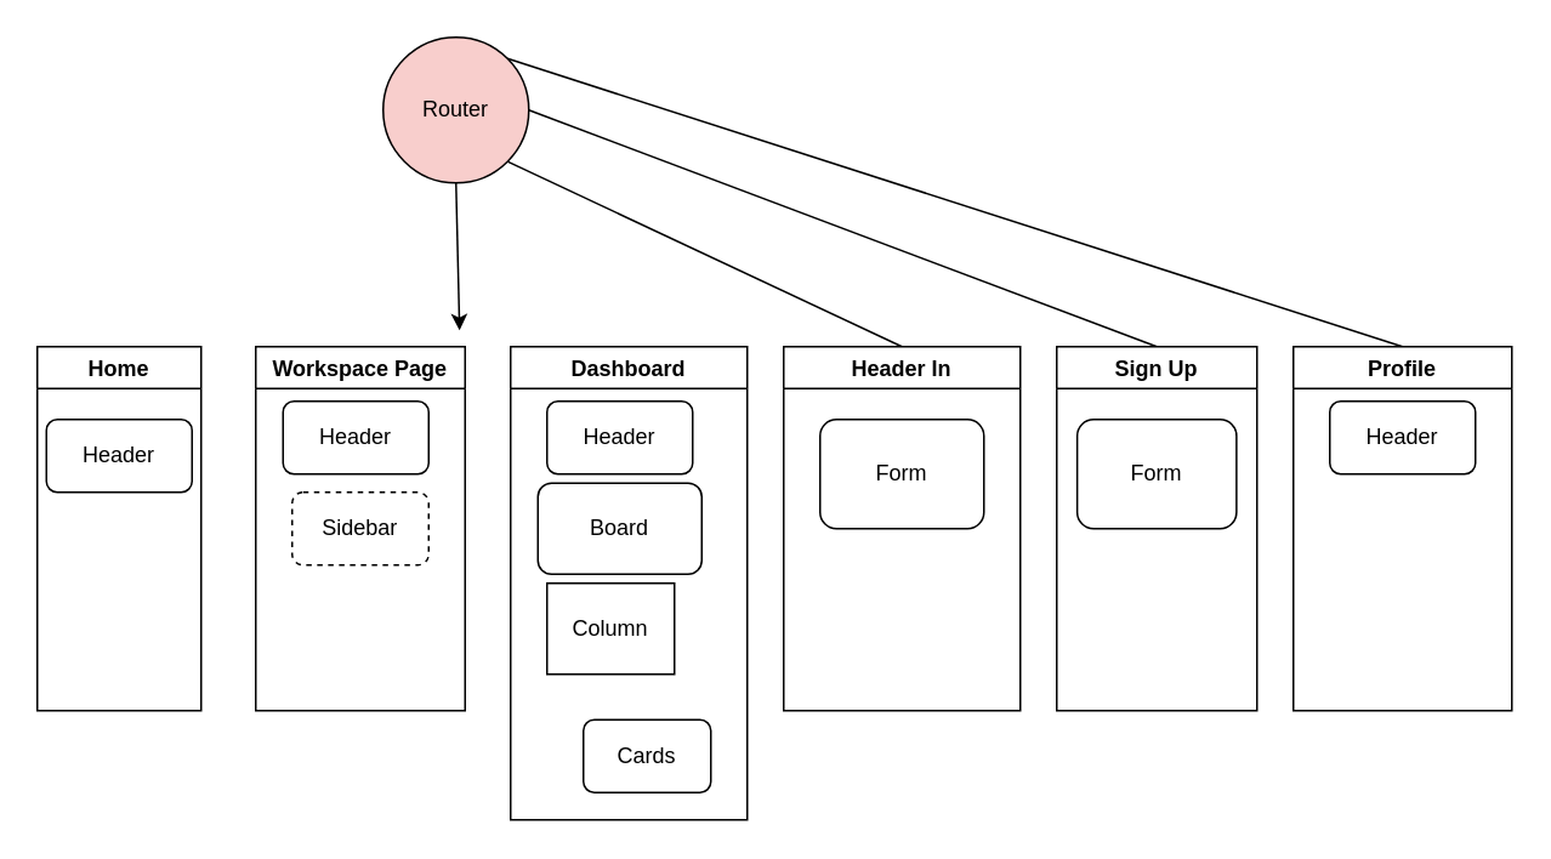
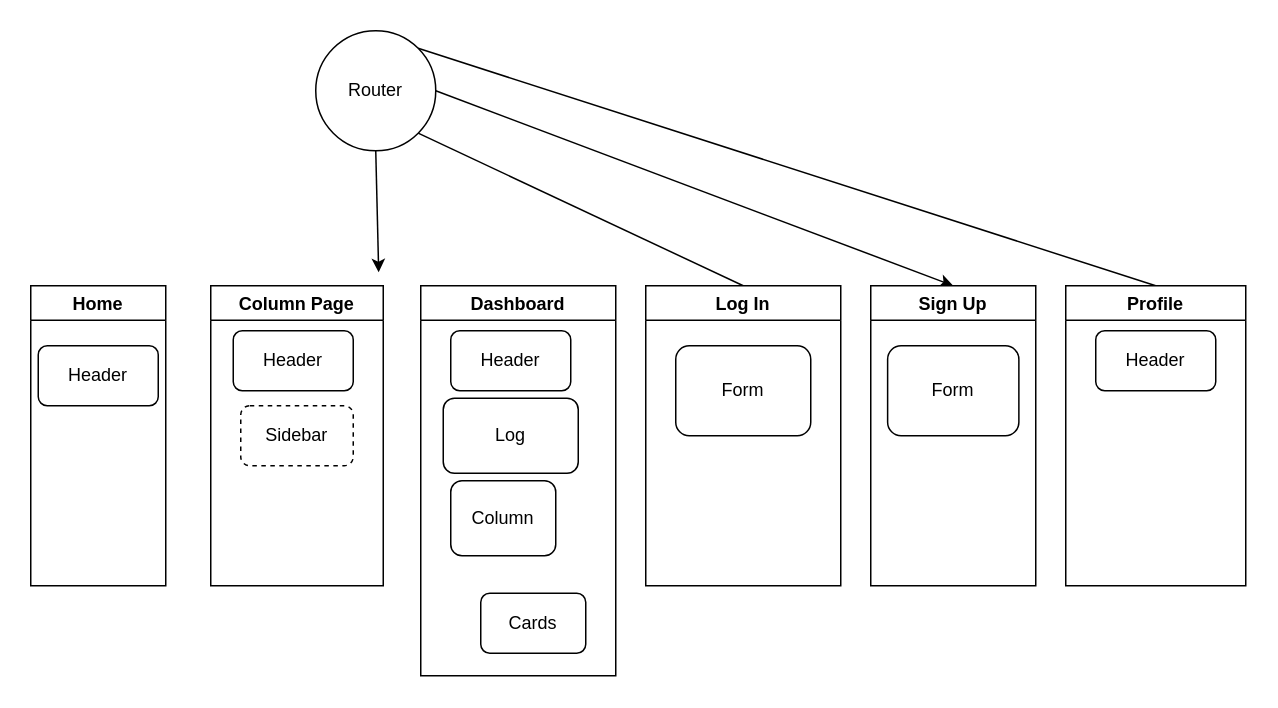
- <mxCell id="6" value="Router" style="ellipse;whiteSpace=wrap;html=1;aspect=fixed;fillColor=#f8cecc;" parent="1" vertex="1"><mxGeometry x="210" y="20" width="80" height="80" as="geometry" /></mxCell>
+ <mxCell id="6" value="Router" style="ellipse;whiteSpace=wrap;html=1;aspect=fixed;" parent="1" vertex="1"><mxGeometry x="210" y="20" width="80" height="80" as="geometry" /></mxCell>
- <mxCell id="4" style="edgeStyle=none;html=1;exitX=1;exitY=0.5;exitDx=0;exitDy=0;entryX=0.5;entryY=0;entryDx=0;entryDy=0;endArrow=none;" parent="1" source="6" target="19" edge="1"><mxGeometry relative="1" as="geometry"><mxPoint x="310" y="80" as="sourcePoint" /><mxPoint x="590" y="180" as="targetPoint" /></mxGeometry></mxCell>
+ <mxCell id="4" style="edgeStyle=none;html=1;exitX=1;exitY=0.5;exitDx=0;exitDy=0;entryX=0.5;entryY=0;entryDx=0;entryDy=0;" parent="1" source="6" target="19" edge="1"><mxGeometry relative="1" as="geometry"><mxPoint x="310" y="80" as="sourcePoint" /><mxPoint x="590" y="180" as="targetPoint" /></mxGeometry></mxCell>
- <mxCell id="7" value="Workspace Page" style="swimlane;" parent="1" vertex="1"><mxGeometry x="140" y="190" width="115" height="200" as="geometry" /></mxCell>
+ <mxCell id="7" value="Column Page" style="swimlane;" parent="1" vertex="1"><mxGeometry x="140" y="190" width="115" height="200" as="geometry" /></mxCell>
- <mxCell id="17" value="Header In" style="swimlane;" parent="1" vertex="1"><mxGeometry x="430" y="190" width="130" height="200" as="geometry" /></mxCell>
+ <mxCell id="17" value="Log In" style="swimlane;" parent="1" vertex="1"><mxGeometry x="430" y="190" width="130" height="200" as="geometry" /></mxCell>
- <mxCell id="14" value="Board" style="rounded=1;whiteSpace=wrap;html=1;" parent="12" vertex="1"><mxGeometry x="15" y="75" width="90" height="50" as="geometry" /></mxCell>
+ <mxCell id="14" value="Log" style="rounded=1;whiteSpace=wrap;html=1;" parent="12" vertex="1"><mxGeometry x="15" y="75" width="90" height="50" as="geometry" /></mxCell>
- <mxCell id="15" value="Column" style="whiteSpace=wrap;html=1;rounded=0;" parent="12" vertex="1"><mxGeometry x="20" y="130" width="70" height="50" as="geometry" /></mxCell>
+ <mxCell id="15" value="Column" style="rounded=1;whiteSpace=wrap;html=1;" parent="12" vertex="1"><mxGeometry x="20" y="130" width="70" height="50" as="geometry" /></mxCell>
